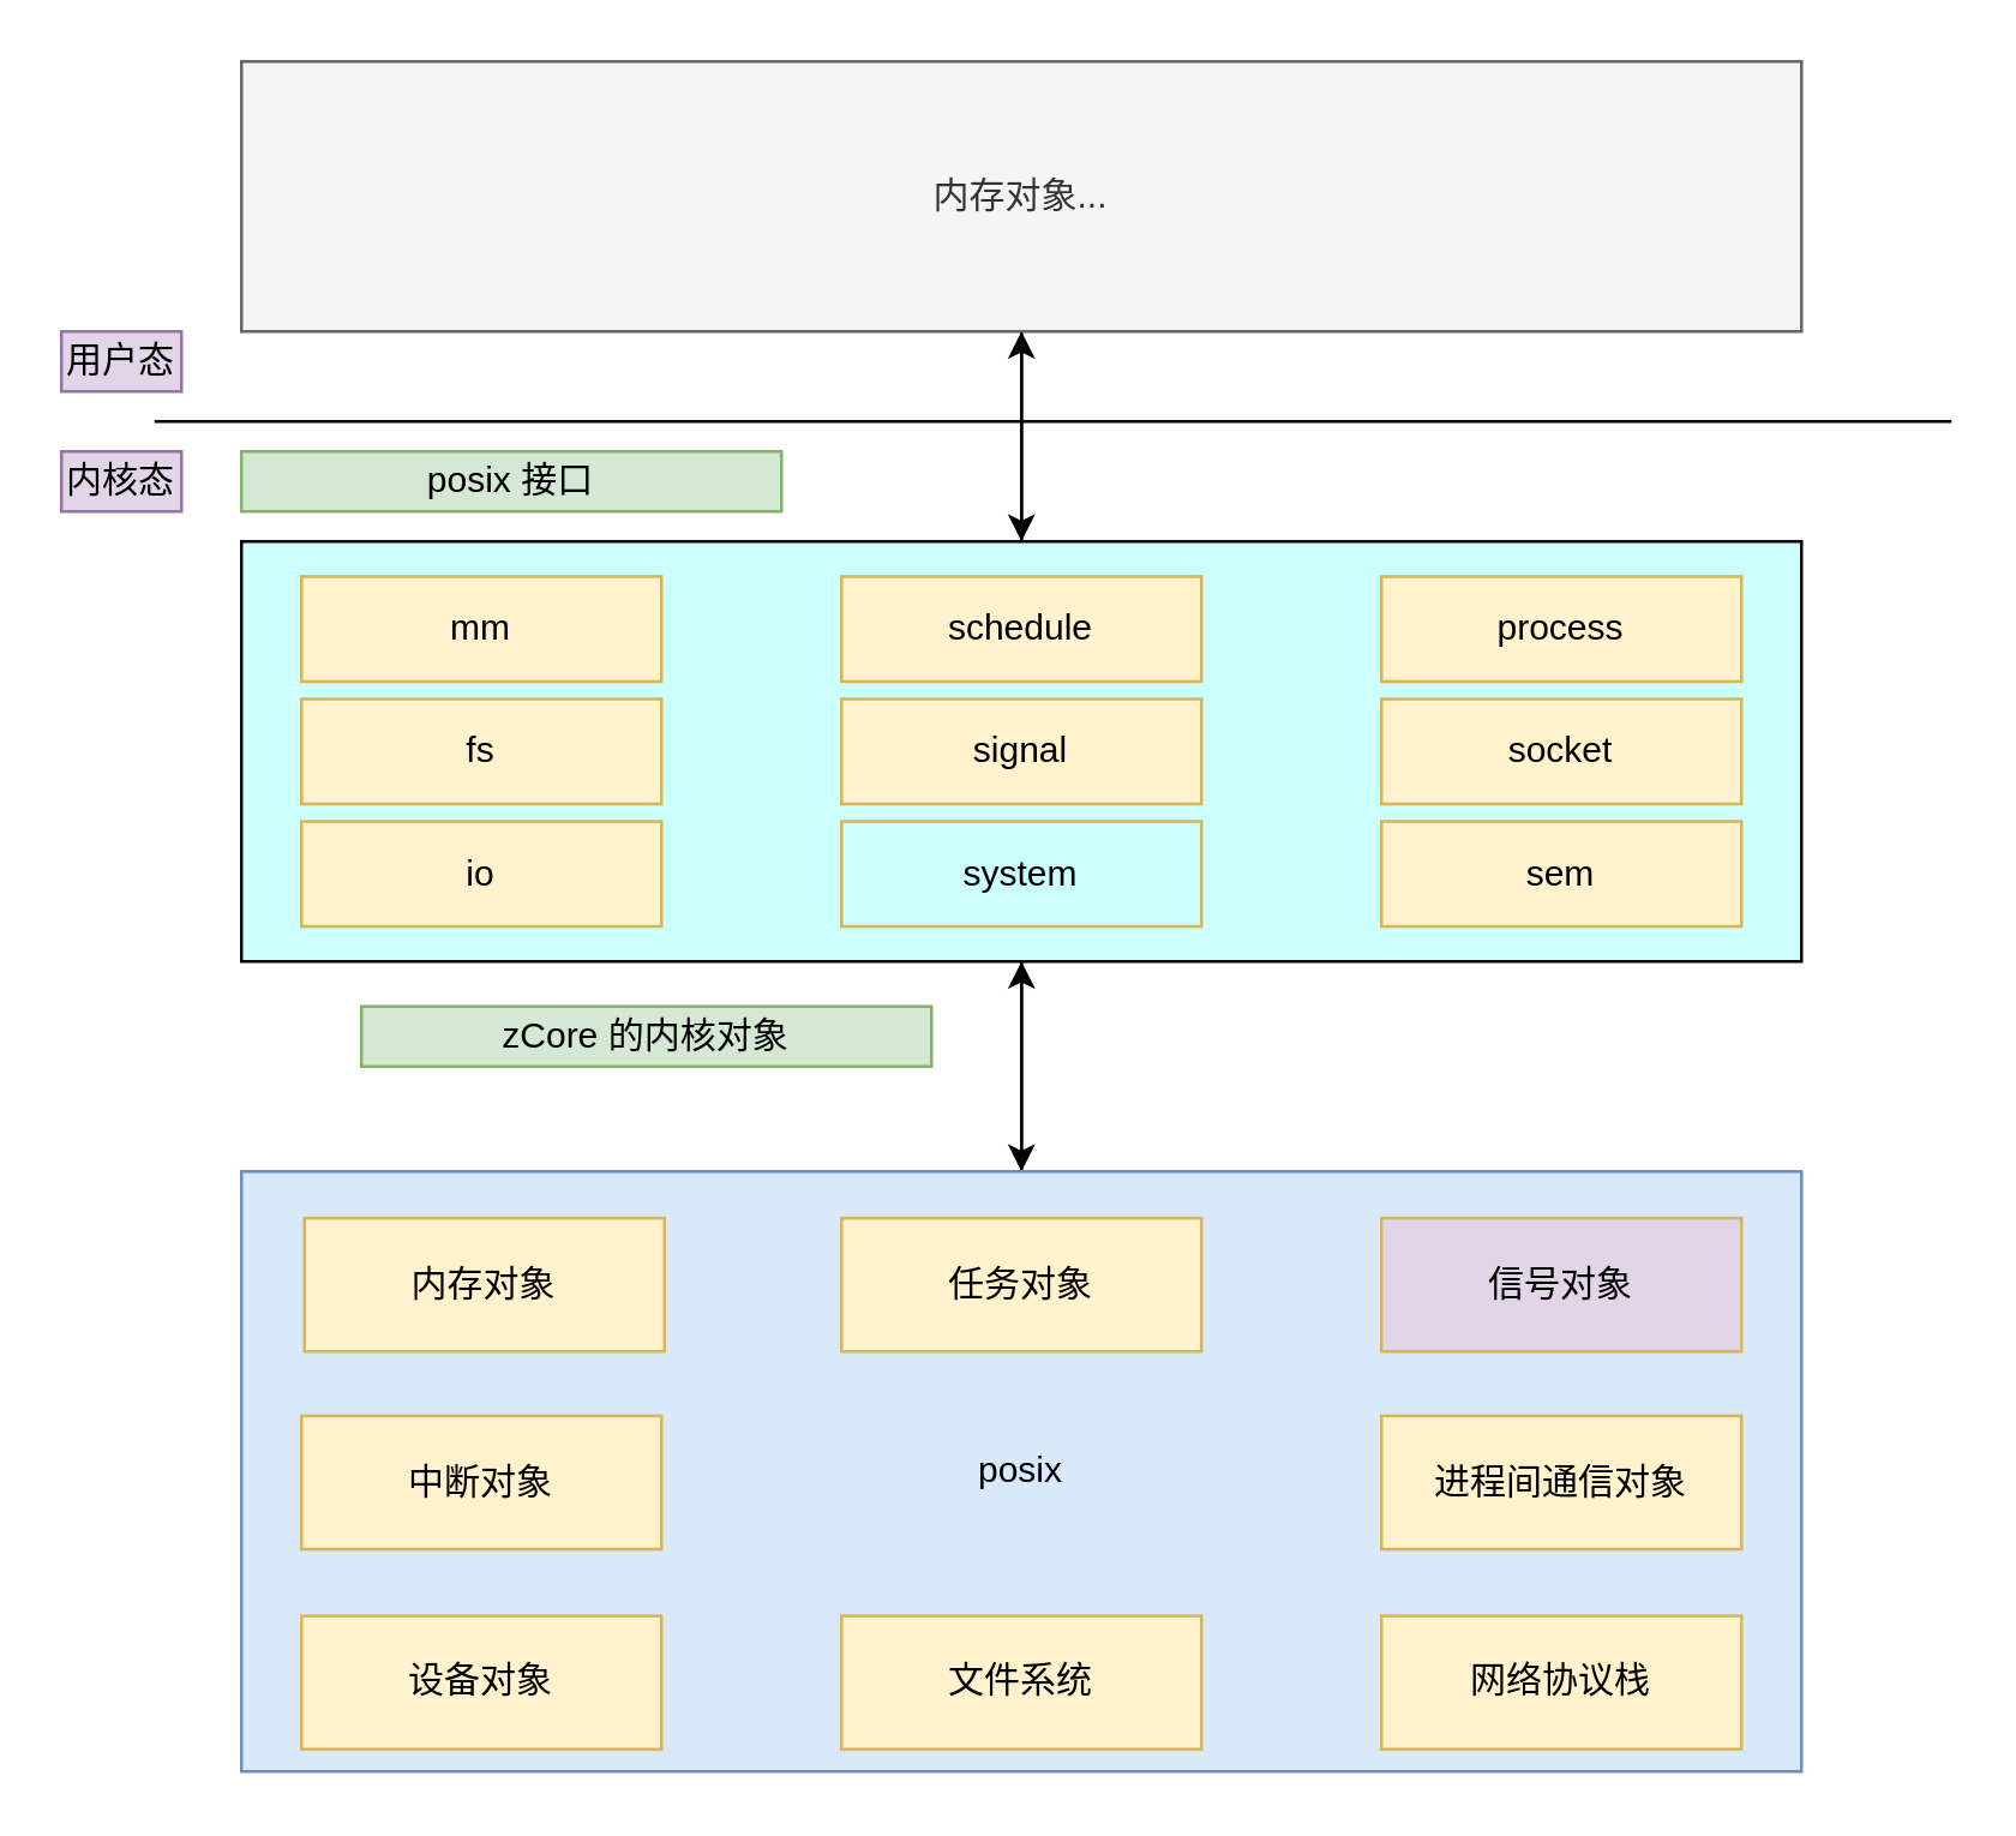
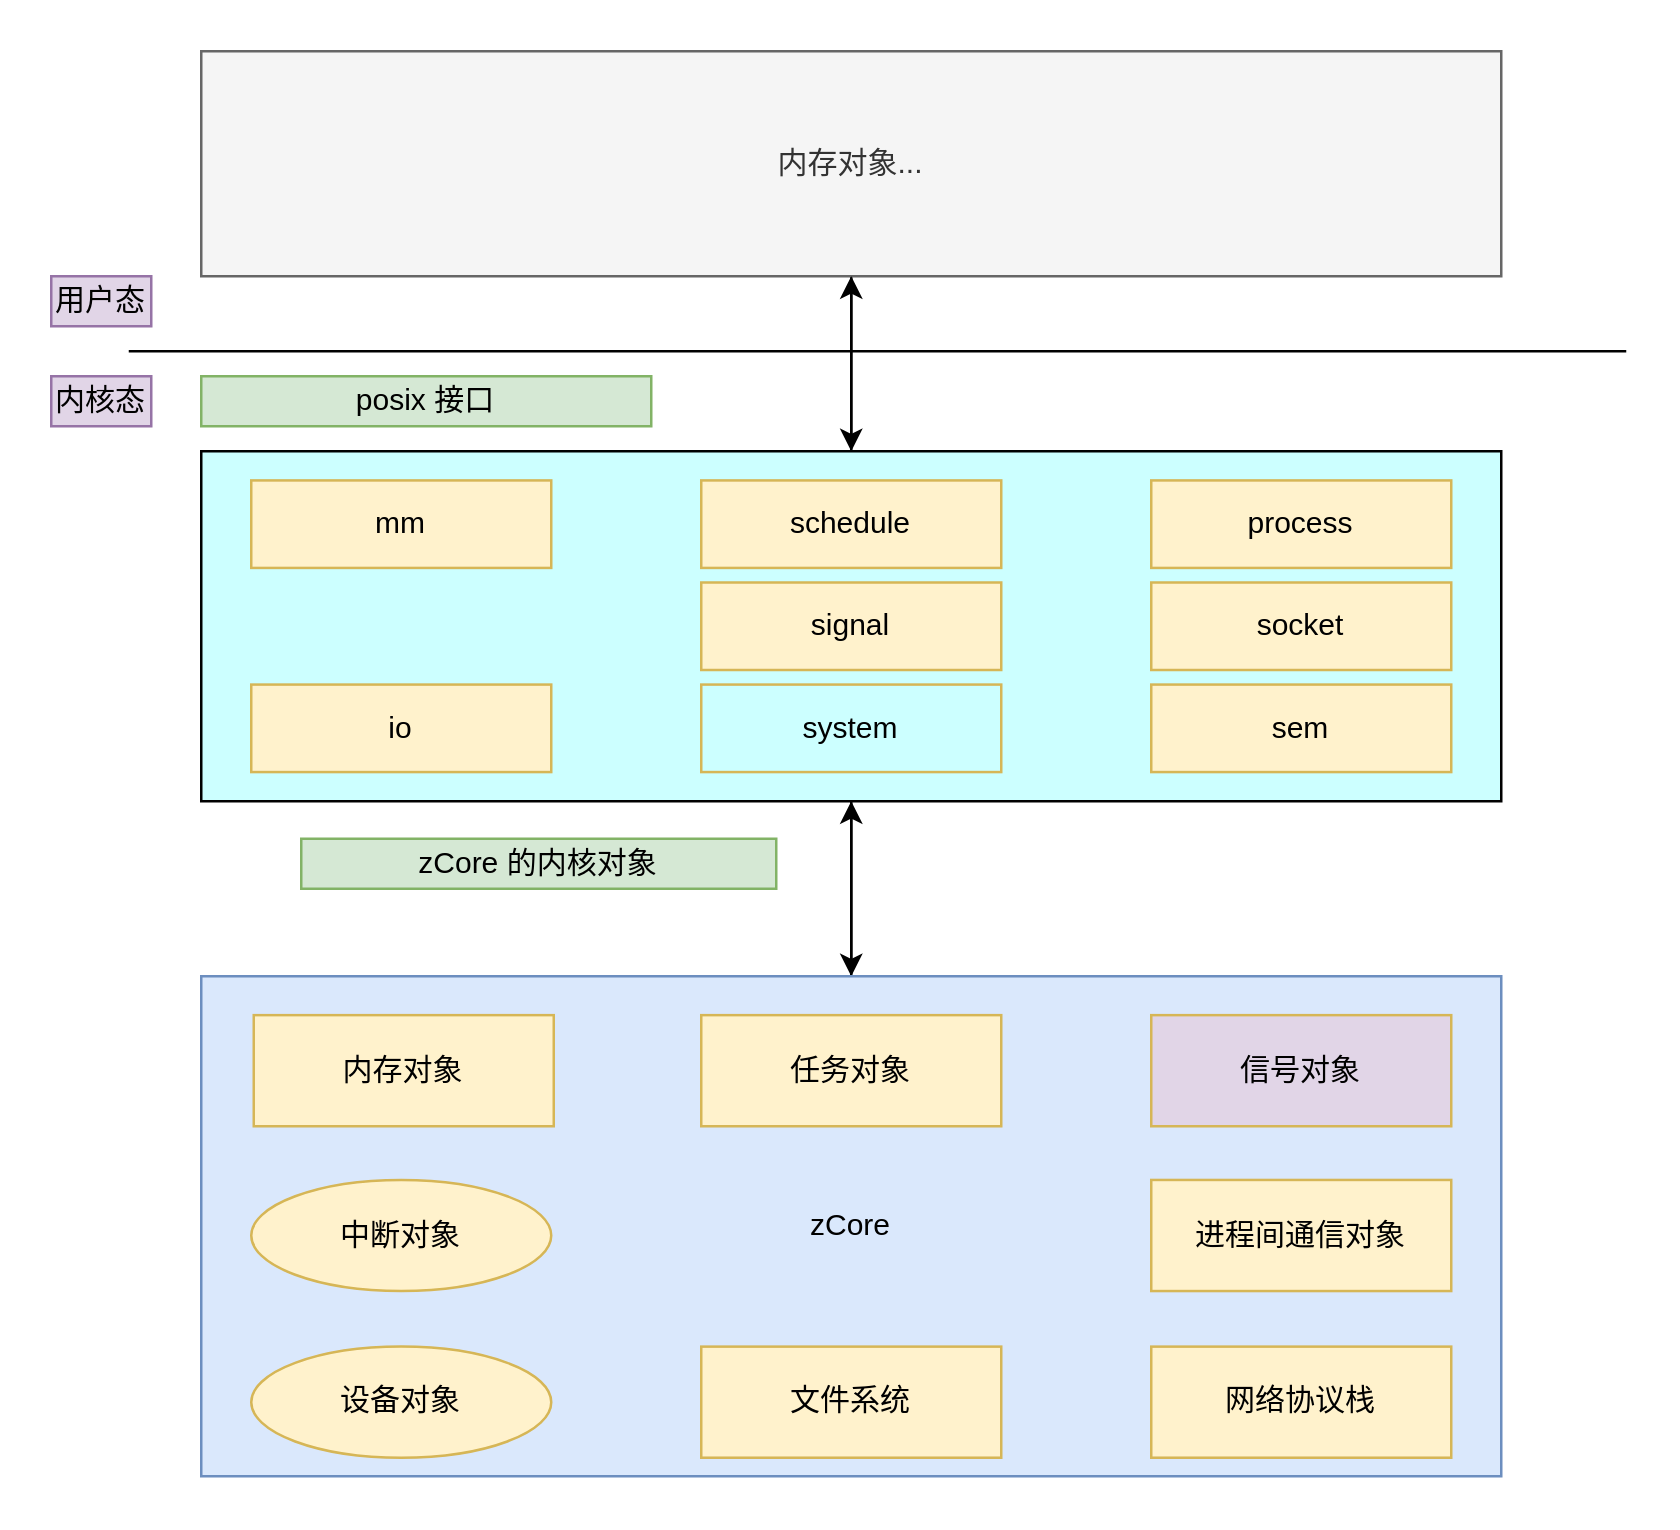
- <mxCell id="15" value="fs" style="rounded=0;whiteSpace=wrap;html=1;fillColor=#fff2cc;strokeColor=#d6b656;" vertex="1" parent="12"><mxGeometry x="20" y="52.5" width="120" height="35" as="geometry" /></mxCell>
- <mxCell id="24" value="posix" style="rounded=0;whiteSpace=wrap;html=1;fillColor=#dae8fc;strokeColor=#6c8ebf;" vertex="1" parent="23"><mxGeometry width="520" height="200" as="geometry" /></mxCell>
+ <mxCell id="24" value="zCore" style="rounded=0;whiteSpace=wrap;html=1;fillColor=#dae8fc;strokeColor=#6c8ebf;" vertex="1" parent="23"><mxGeometry width="520" height="200" as="geometry" /></mxCell>
- <mxCell id="31" value="中断对象" style="rounded=0;whiteSpace=wrap;html=1;fillColor=#fff2cc;strokeColor=#d6b656;" vertex="1" parent="23"><mxGeometry x="20" y="81.481" width="120" height="44.444" as="geometry" /></mxCell>
+ <mxCell id="31" value="中断对象" style="ellipse;whiteSpace=wrap;html=1;fillColor=#fff2cc;strokeColor=#d6b656;" vertex="1" parent="23"><mxGeometry x="20" y="81.481" width="120" height="44.444" as="geometry" /></mxCell>
- <mxCell id="27" value="设备对象" style="rounded=0;whiteSpace=wrap;html=1;fillColor=#fff2cc;strokeColor=#d6b656;" vertex="1" parent="23"><mxGeometry x="20" y="148.148" width="120" height="44.444" as="geometry" /></mxCell>
+ <mxCell id="27" value="设备对象" style="ellipse;whiteSpace=wrap;html=1;fillColor=#fff2cc;strokeColor=#d6b656;" vertex="1" parent="23"><mxGeometry x="20" y="148.148" width="120" height="44.444" as="geometry" /></mxCell>
